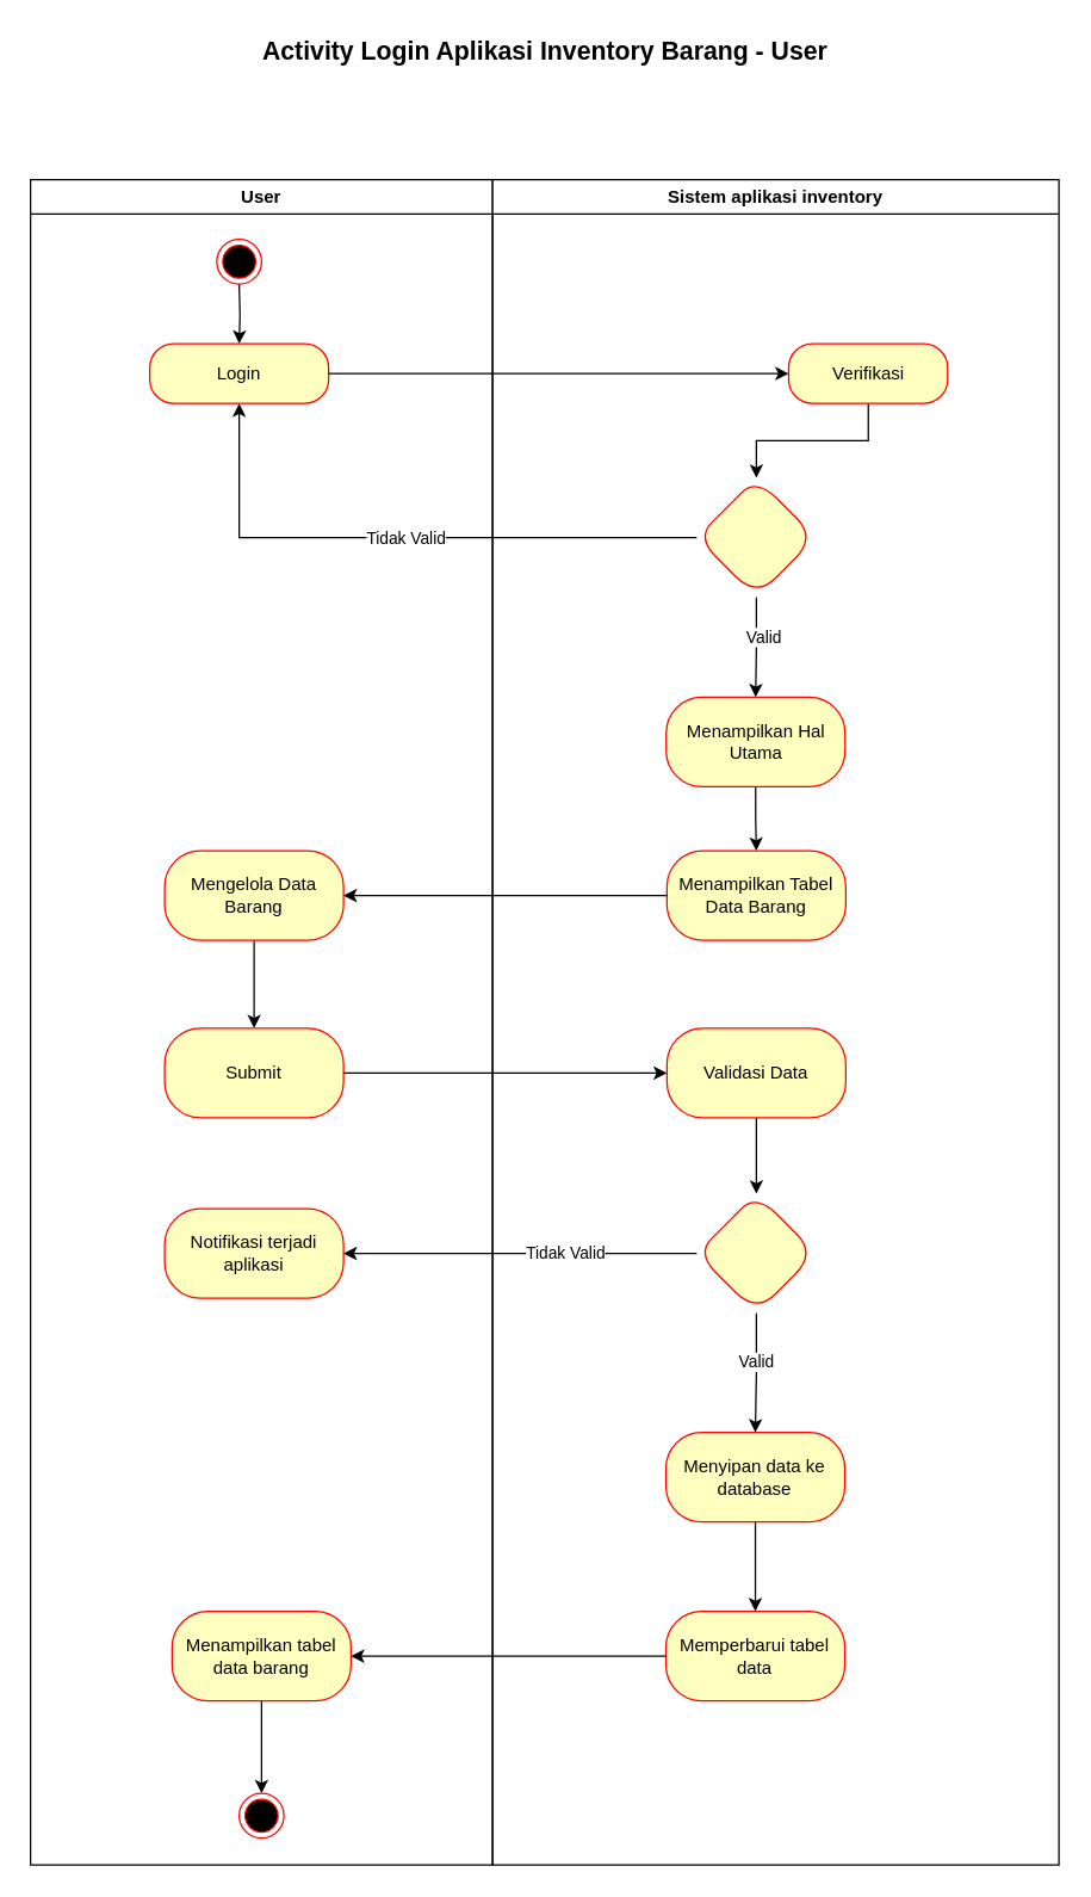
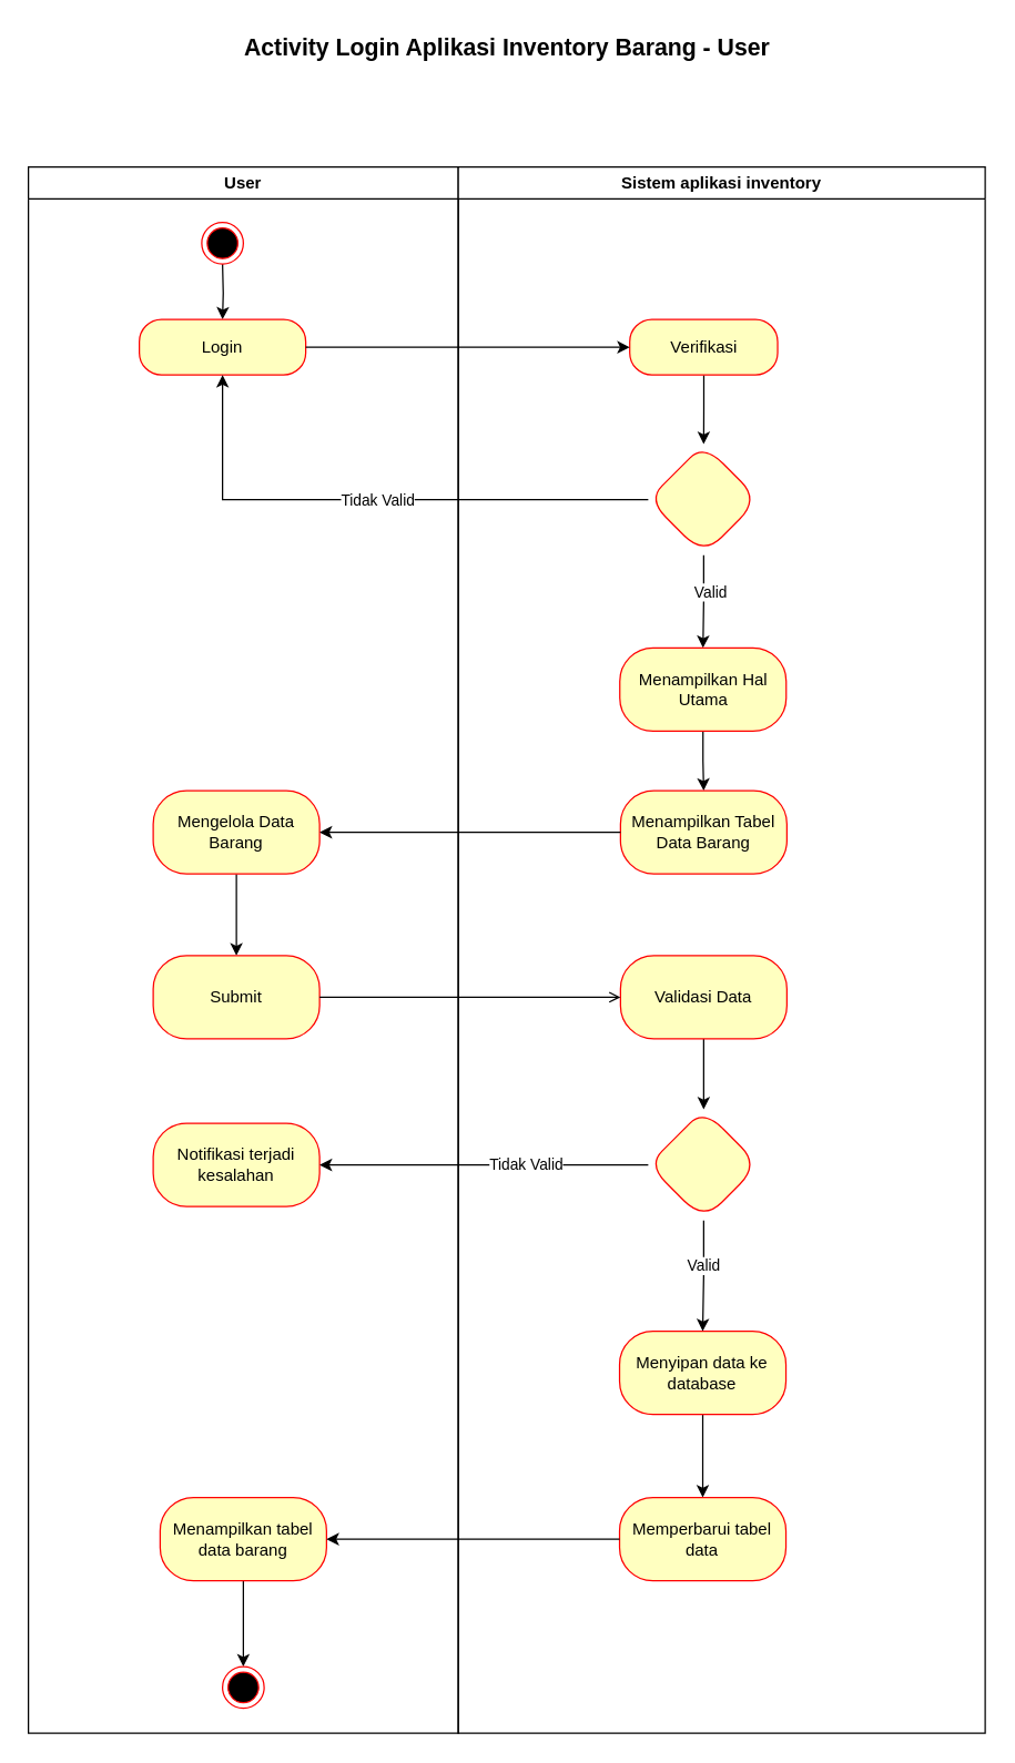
- <mxCell id="18" value="Verifikasi" style="whiteSpace=wrap;html=1;fillColor=#ffffc0;strokeColor=#ff0000;fontColor=#000000;rounded=1;arcSize=40;" parent="13" vertex="1"><mxGeometry x="198.66" y="110" width="106.67" height="40" as="geometry" /></mxCell>
+ <mxCell id="18" value="Verifikasi" style="whiteSpace=wrap;html=1;fillColor=#ffffc0;strokeColor=#ff0000;fontColor=#000000;rounded=1;arcSize=40;" parent="13" vertex="1"><mxGeometry x="123.66" y="110" width="106.67" height="40" as="geometry" /></mxCell>
- <mxCell id="35" style="edgeStyle=orthogonalEdgeStyle;rounded=0;orthogonalLoop=1;jettySize=auto;html=1;entryX=0;entryY=0.5;entryDx=0;entryDy=0;" parent="1" source="8" target="23" edge="1"><mxGeometry relative="1" as="geometry" /></mxCell>
+ <mxCell id="35" style="edgeStyle=orthogonalEdgeStyle;rounded=0;orthogonalLoop=1;jettySize=auto;html=1;entryX=0;entryY=0.5;entryDx=0;entryDy=0;endArrow=open;" parent="1" source="8" target="23" edge="1"><mxGeometry relative="1" as="geometry" /></mxCell>
- <mxCell id="12" value="Notifikasi terjadi aplikasi" style="whiteSpace=wrap;html=1;fillColor=#ffffc0;strokeColor=#ff0000;fontColor=#000000;rounded=1;arcSize=40;" vertex="1" parent="2"><mxGeometry x="90" y="690" width="120" height="60" as="geometry" /></mxCell>
+ <mxCell id="12" value="Notifikasi terjadi kesalahan" style="whiteSpace=wrap;html=1;fillColor=#ffffc0;strokeColor=#ff0000;fontColor=#000000;rounded=1;arcSize=40;" vertex="1" parent="2"><mxGeometry x="90" y="690" width="120" height="60" as="geometry" /></mxCell>
